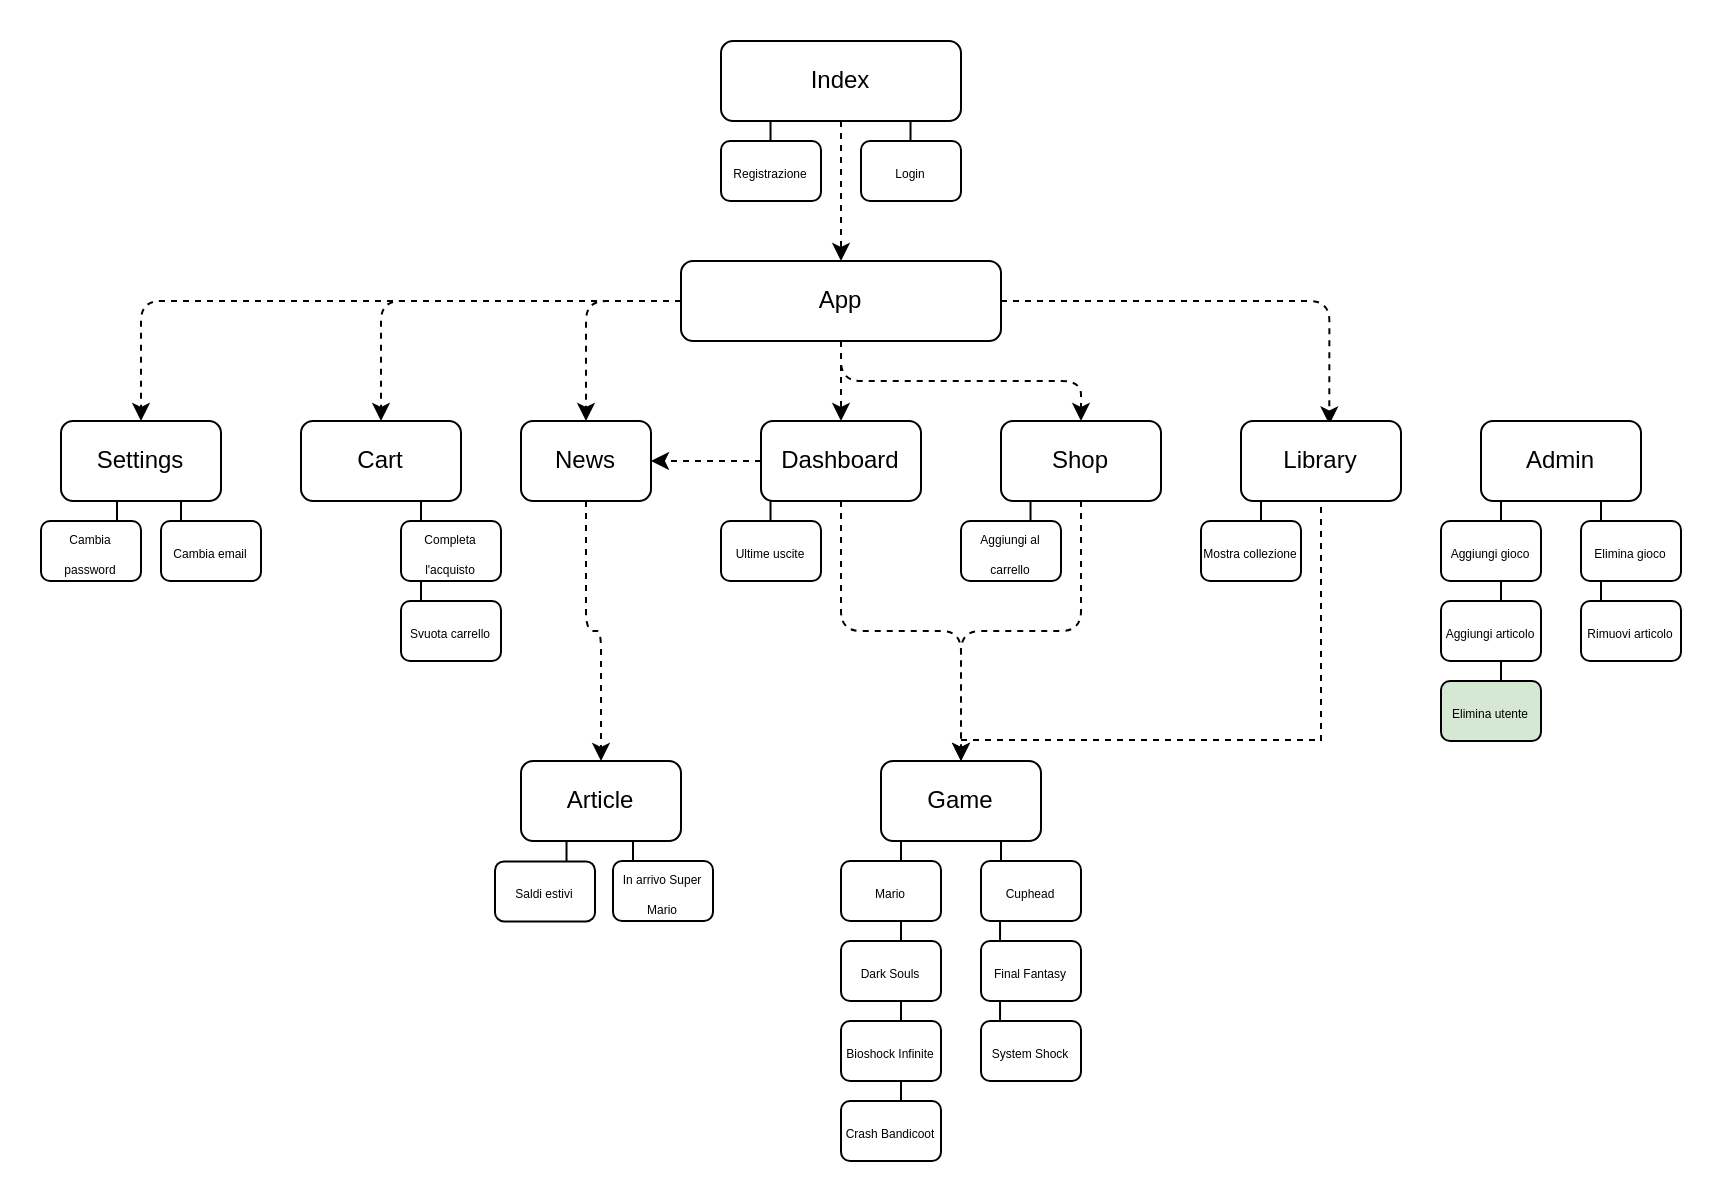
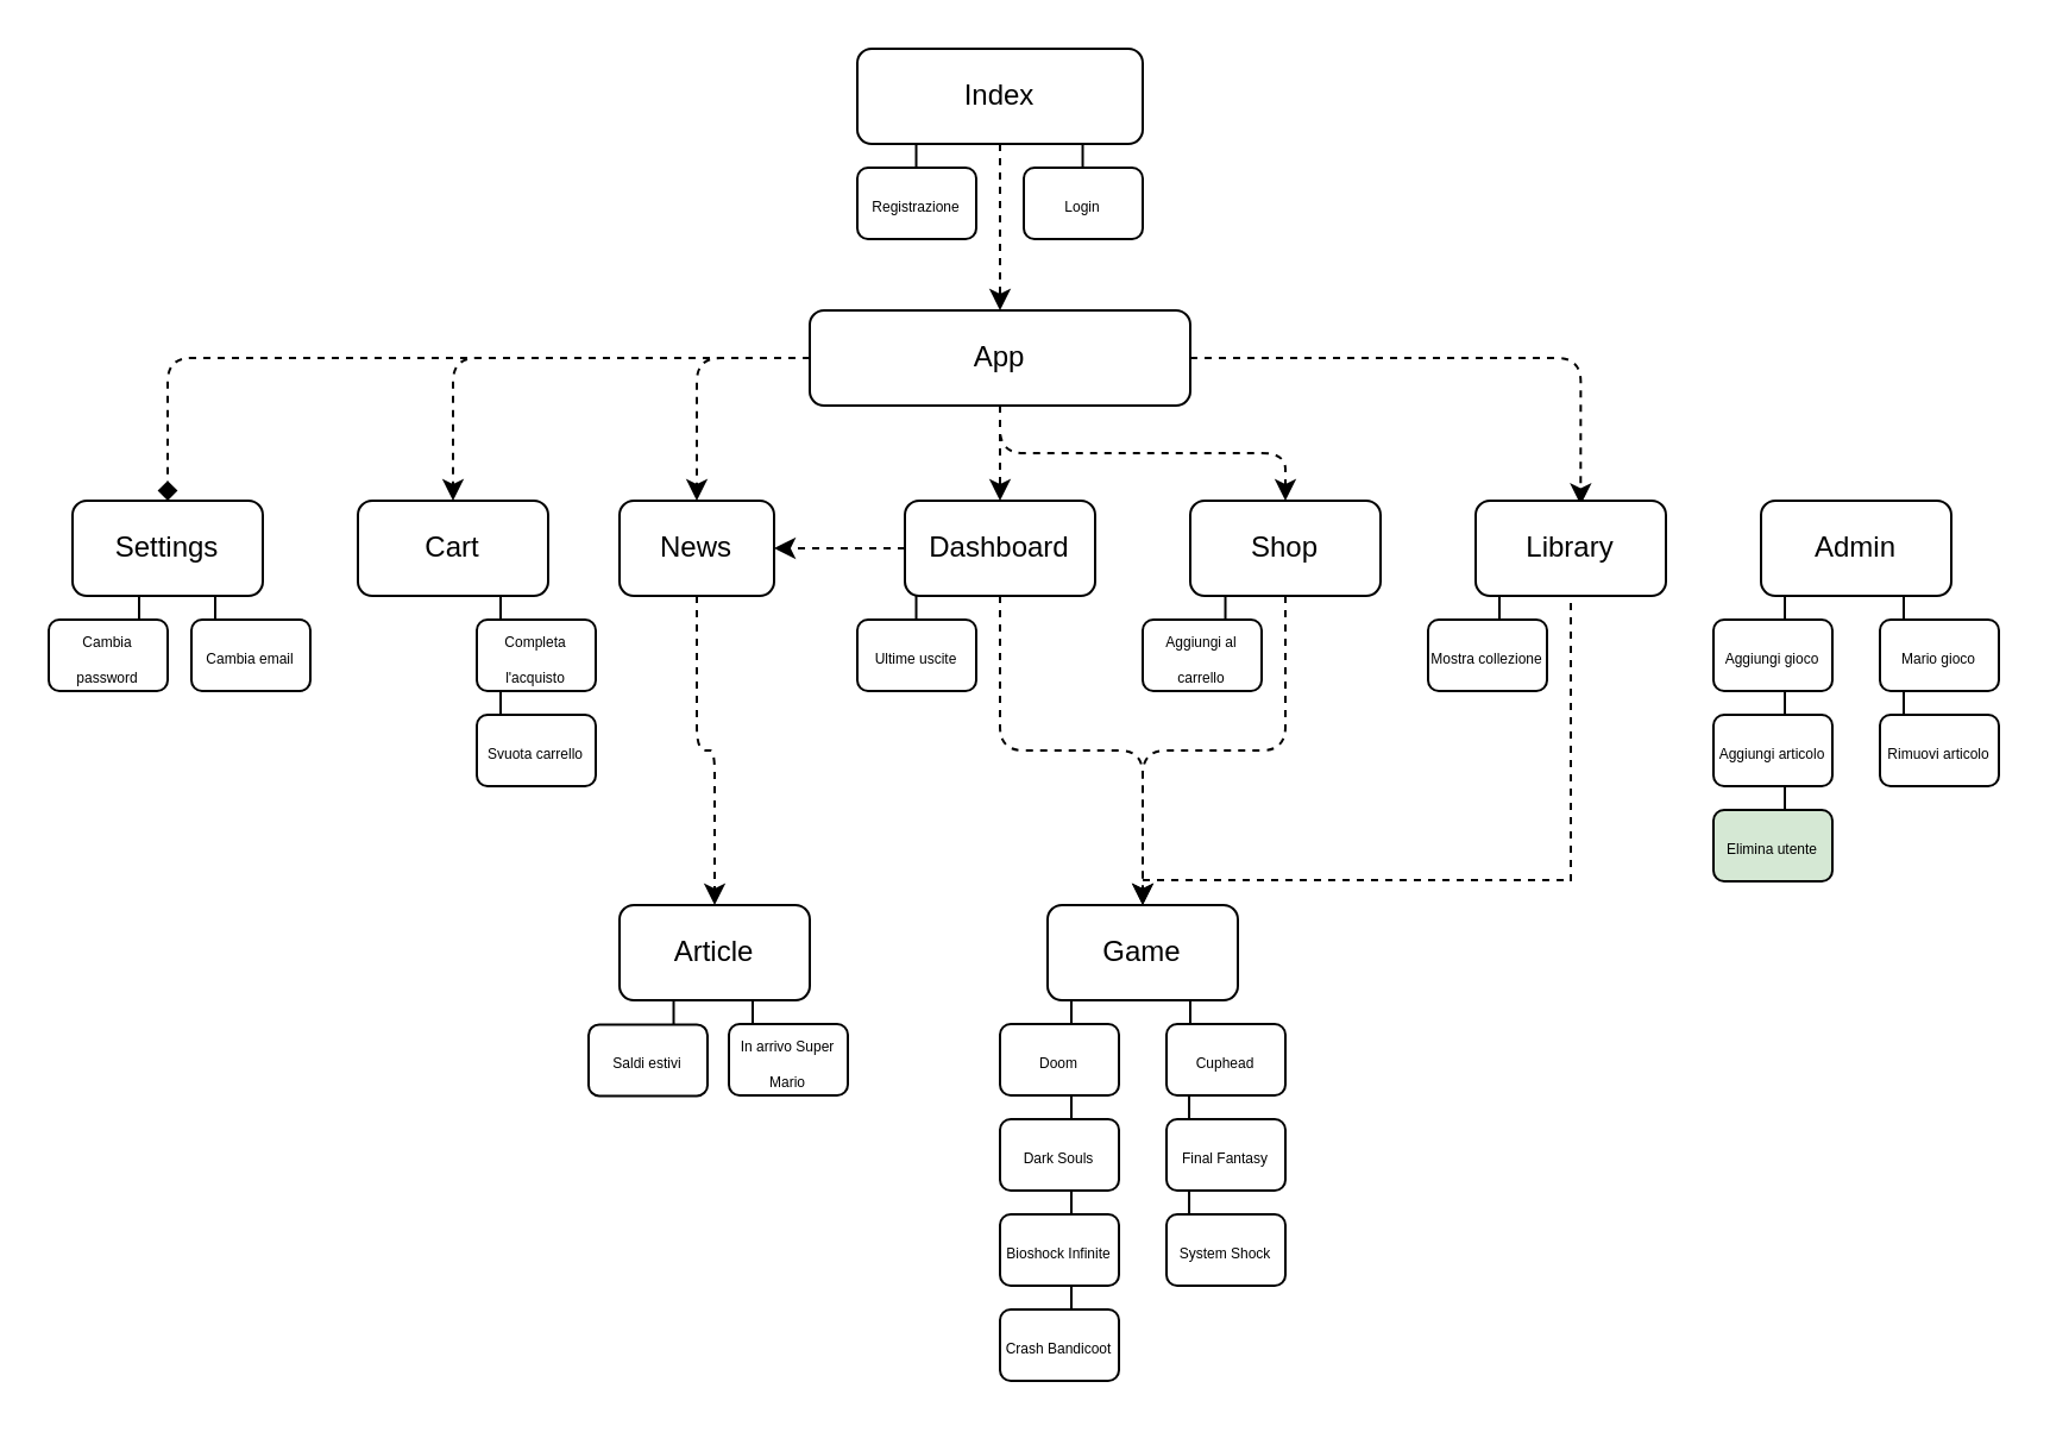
- <mxCell id="2" style="edgeStyle=orthogonalEdgeStyle;rounded=1;orthogonalLoop=1;jettySize=auto;html=1;entryX=0.5;entryY=0;entryDx=0;entryDy=0;dashed=1;" parent="1" source="8" target="19" edge="1"><mxGeometry relative="1" as="geometry" /></mxCell>
+ <mxCell id="2" style="edgeStyle=orthogonalEdgeStyle;rounded=1;orthogonalLoop=1;jettySize=auto;html=1;entryX=0.5;entryY=0;entryDx=0;entryDy=0;dashed=1;endArrow=diamond;" parent="1" source="8" target="19" edge="1"><mxGeometry relative="1" as="geometry" /></mxCell>
- <mxCell id="34" value="&lt;font style=&quot;font-size: 6px&quot;&gt;Elimina gioco&lt;/font&gt;" style="rounded=1;whiteSpace=wrap;html=1;" parent="1" vertex="1"><mxGeometry x="790" y="260" width="50" height="30" as="geometry" /></mxCell>
+ <mxCell id="34" value="&lt;font style=&quot;font-size: 6px&quot;&gt;Mario gioco&lt;/font&gt;" style="rounded=1;whiteSpace=wrap;html=1;" parent="1" vertex="1"><mxGeometry x="790" y="260" width="50" height="30" as="geometry" /></mxCell>
- <mxCell id="26" value="&lt;font style=&quot;font-size: 6px&quot;&gt;Mario&lt;/font&gt;" style="rounded=1;whiteSpace=wrap;html=1;" parent="1" vertex="1"><mxGeometry x="420" y="430" width="50" height="30" as="geometry" /></mxCell>
+ <mxCell id="26" value="&lt;font style=&quot;font-size: 6px&quot;&gt;Doom&lt;/font&gt;" style="rounded=1;whiteSpace=wrap;html=1;" parent="1" vertex="1"><mxGeometry x="420" y="430" width="50" height="30" as="geometry" /></mxCell>
